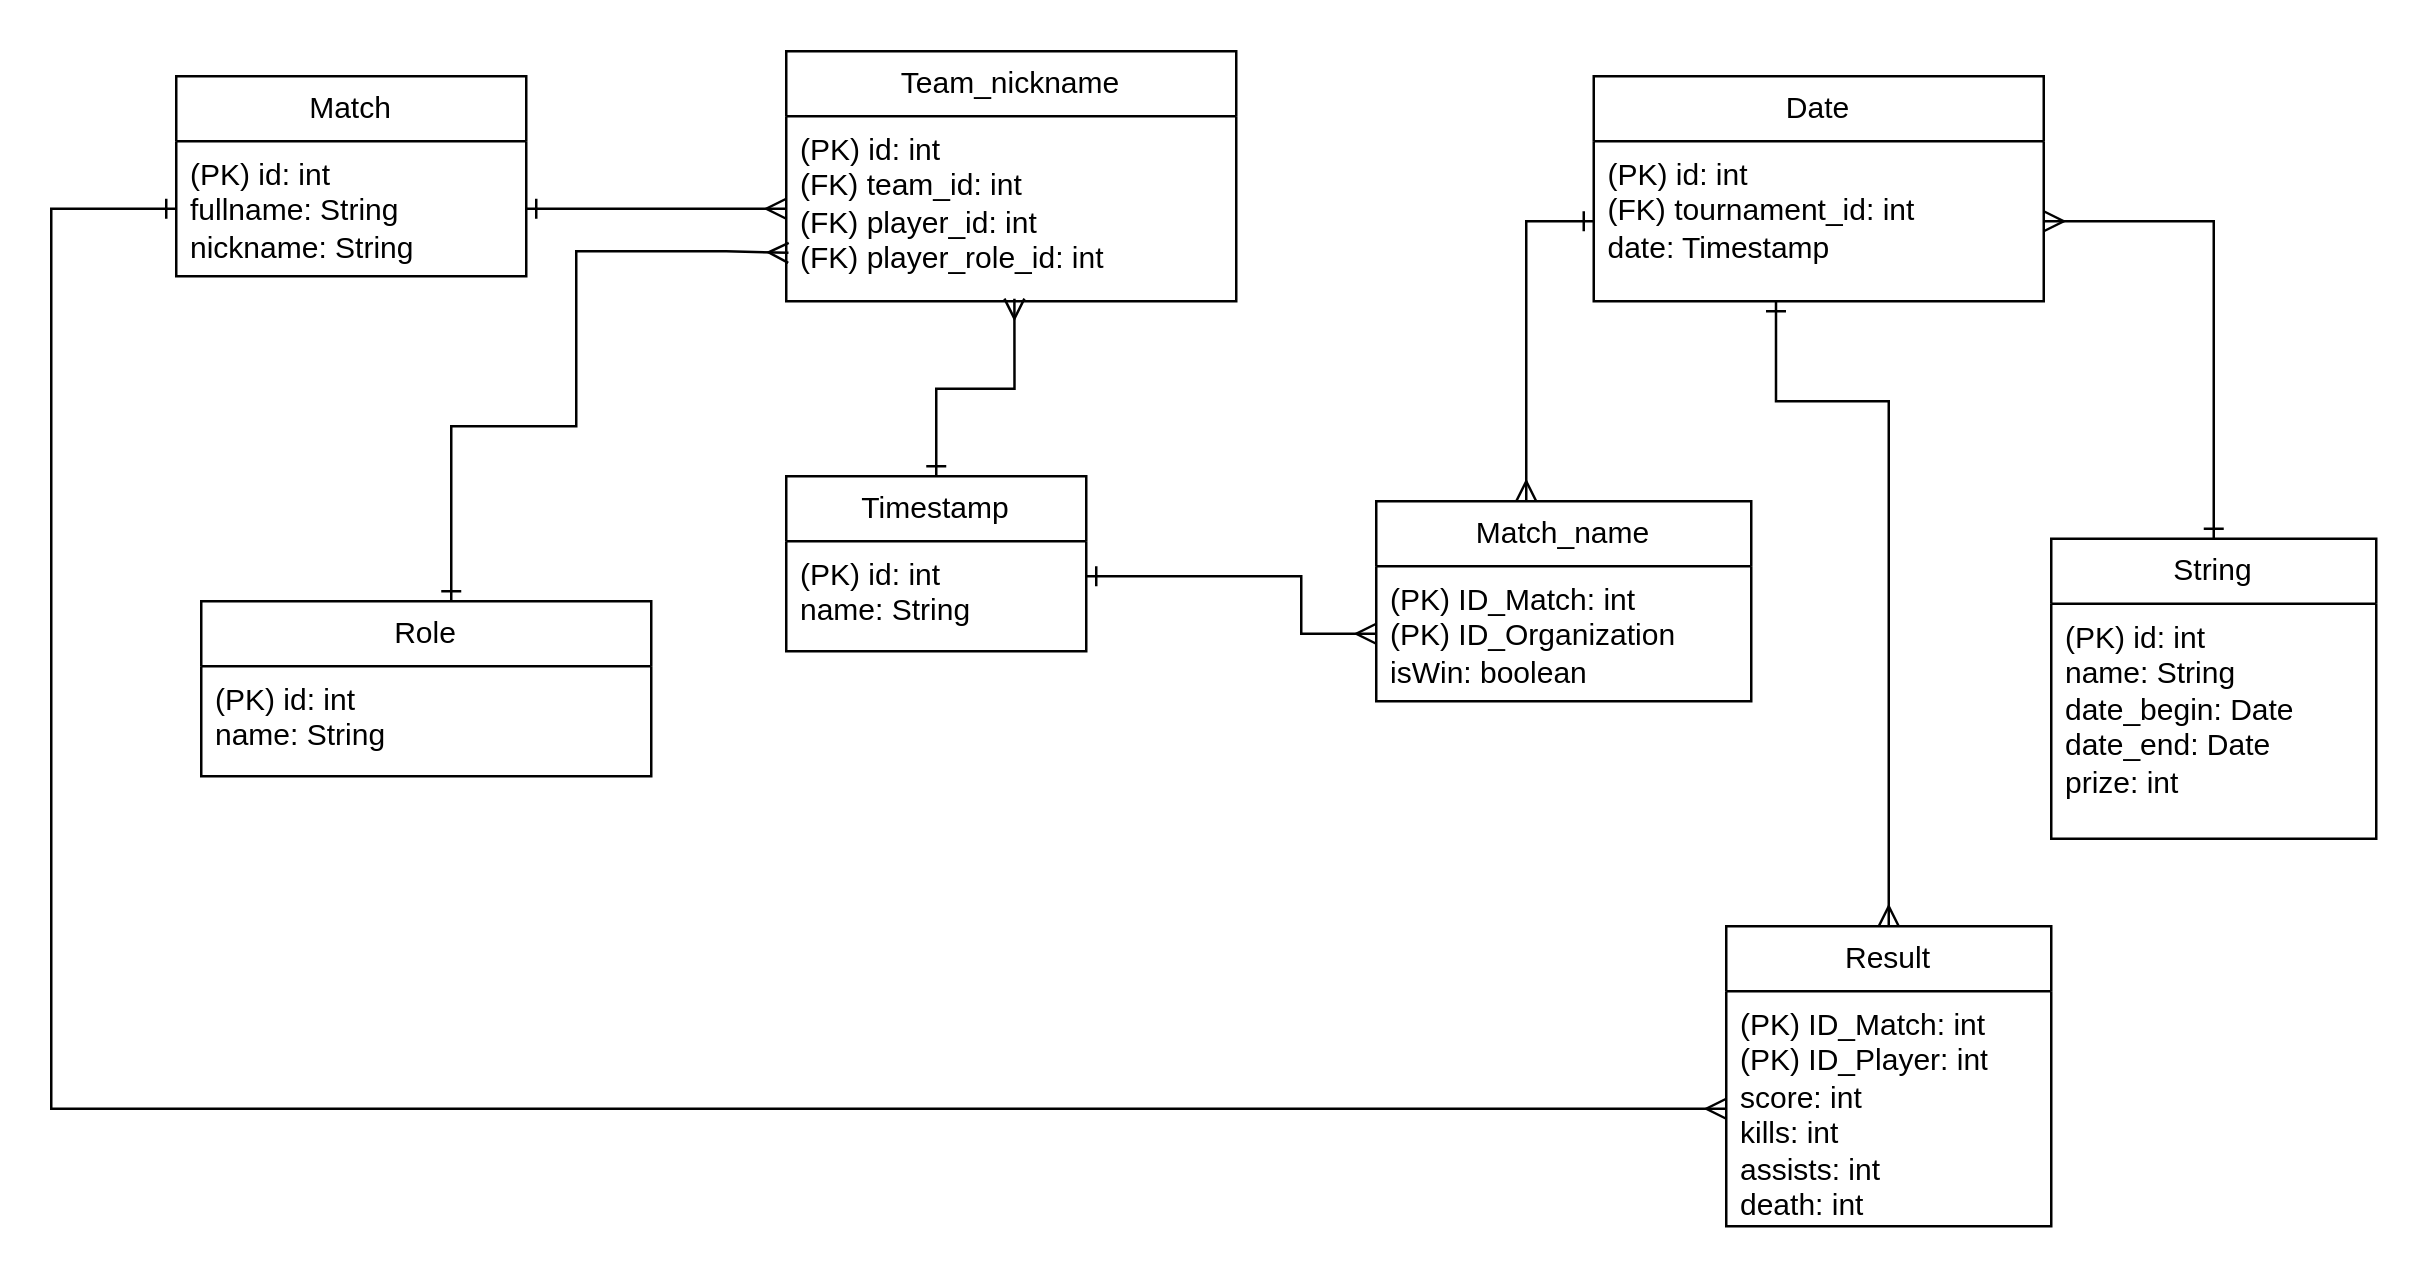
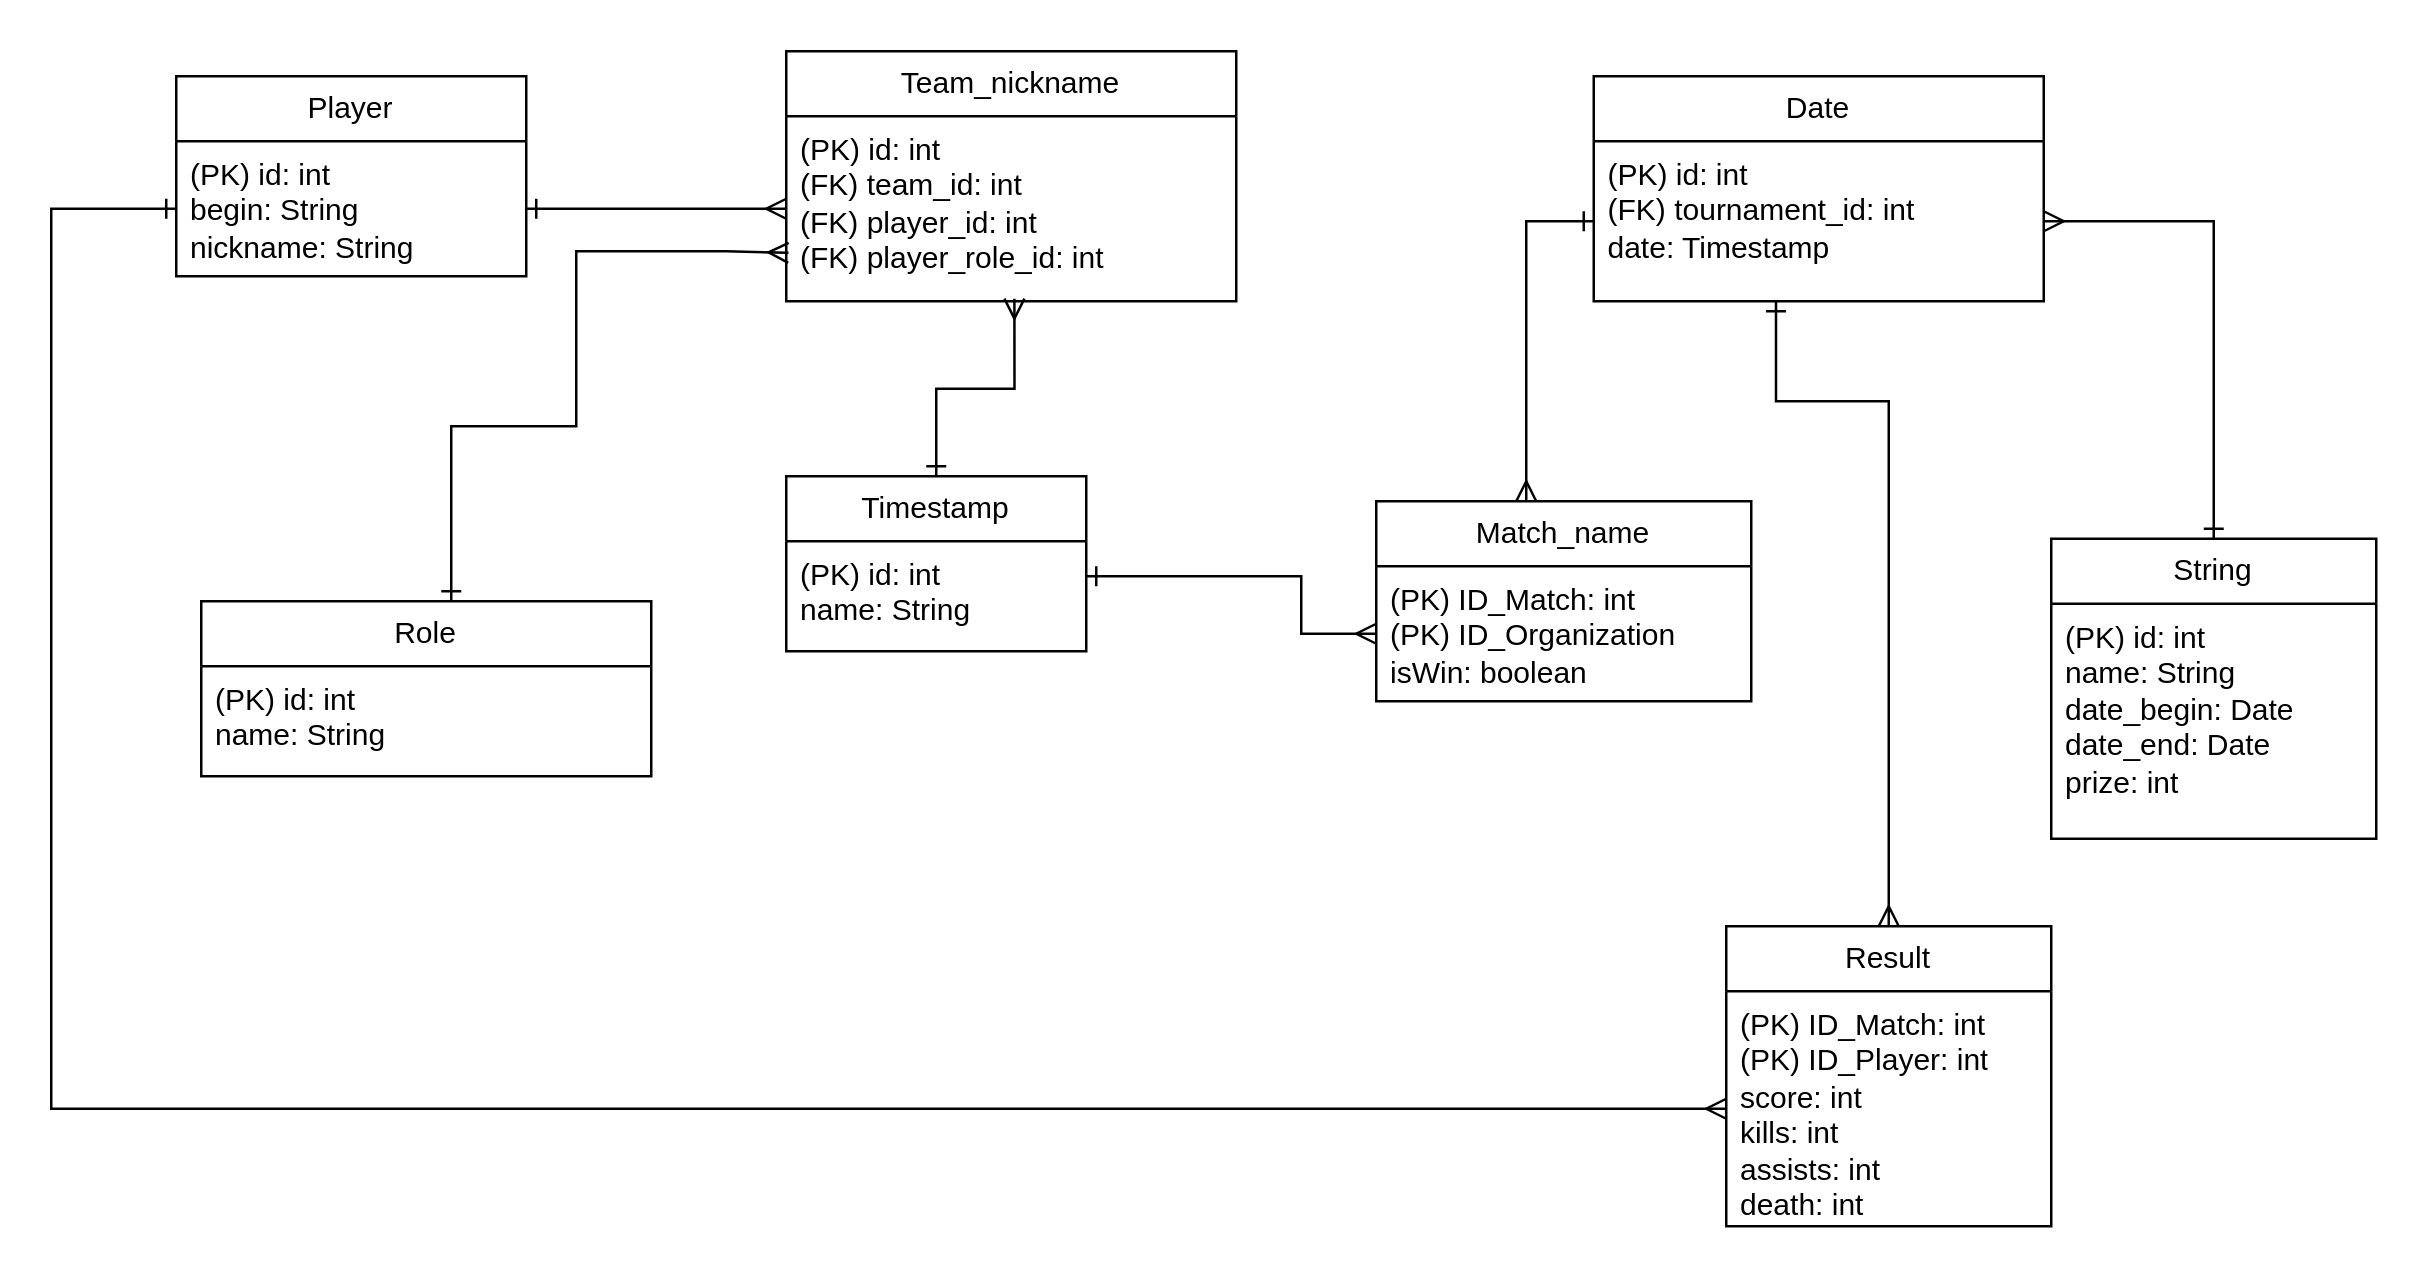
- <mxCell id="2" value="Match" style="swimlane;fontStyle=0;childLayout=stackLayout;horizontal=1;startSize=26;fillColor=none;horizontalStack=0;resizeParent=1;resizeParentMax=0;resizeLast=0;collapsible=1;marginBottom=0;whiteSpace=wrap;html=1;rounded=0;" parent="1" vertex="1"><mxGeometry x="70" y="30" width="140" height="80" as="geometry" /></mxCell>
+ <mxCell id="2" value="Player" style="swimlane;fontStyle=0;childLayout=stackLayout;horizontal=1;startSize=26;fillColor=none;horizontalStack=0;resizeParent=1;resizeParentMax=0;resizeLast=0;collapsible=1;marginBottom=0;whiteSpace=wrap;html=1;rounded=0;" parent="1" vertex="1"><mxGeometry x="70" y="30" width="140" height="80" as="geometry" /></mxCell>
- <mxCell id="3" value="(PK) id: int&lt;div&gt;fullname: String&lt;br&gt;nickname: String&lt;/div&gt;&lt;div&gt;&lt;br&gt;&lt;/div&gt;&lt;div&gt;&lt;br&gt;&lt;/div&gt;" style="text;strokeColor=none;fillColor=none;align=left;verticalAlign=top;spacingLeft=4;spacingRight=4;overflow=hidden;rotatable=0;points=[[0,0.5],[1,0.5]];portConstraint=eastwest;whiteSpace=wrap;html=1;" parent="2" vertex="1"><mxGeometry y="26" width="140" height="54" as="geometry" /></mxCell>
+ <mxCell id="3" value="(PK) id: int&lt;div&gt;begin: String&lt;br&gt;nickname: String&lt;/div&gt;&lt;div&gt;&lt;br&gt;&lt;/div&gt;&lt;div&gt;&lt;br&gt;&lt;/div&gt;" style="text;strokeColor=none;fillColor=none;align=left;verticalAlign=top;spacingLeft=4;spacingRight=4;overflow=hidden;rotatable=0;points=[[0,0.5],[1,0.5]];portConstraint=eastwest;whiteSpace=wrap;html=1;" parent="2" vertex="1"><mxGeometry y="26" width="140" height="54" as="geometry" /></mxCell>
